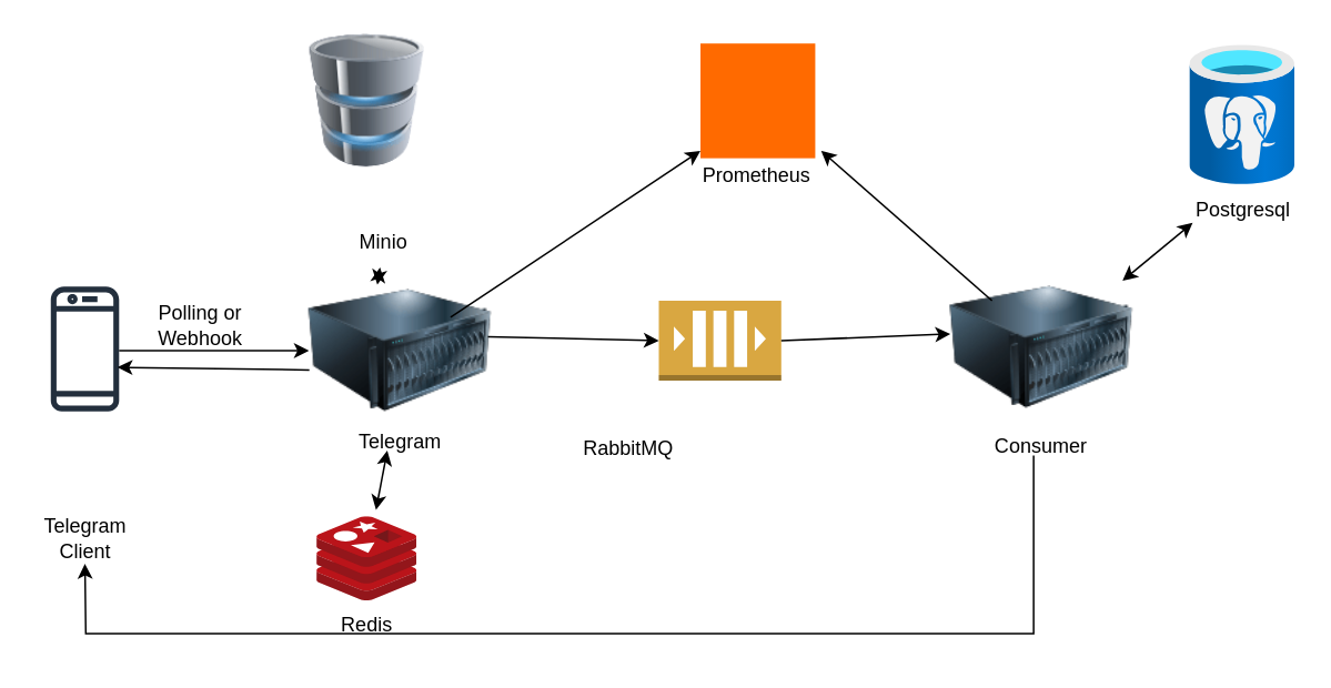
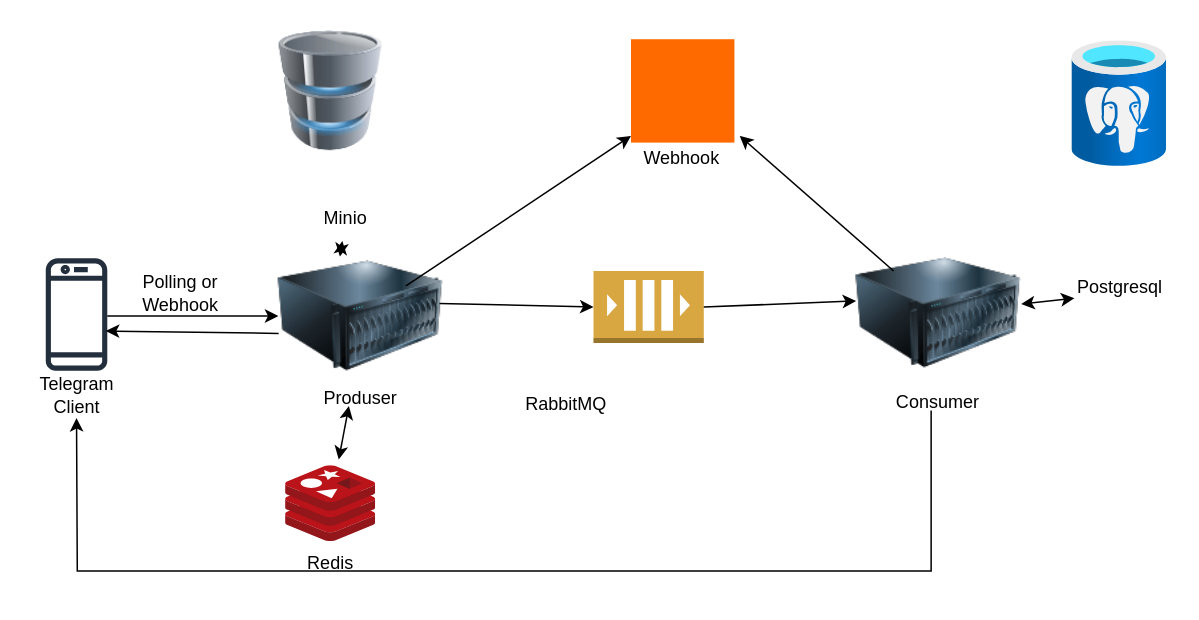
- <mxCell id="18" value="Prometheus" style="text;html=1;align=center;verticalAlign=middle;whiteSpace=wrap;rounded=0;" vertex="1" parent="1"><mxGeometry x="416.45" y="90" width="76" height="30" as="geometry" /></mxCell>
+ <mxCell id="18" value="Webhook" style="text;html=1;align=center;verticalAlign=middle;whiteSpace=wrap;rounded=0;" vertex="1" parent="1"><mxGeometry x="416.45" y="90" width="76" height="30" as="geometry" /></mxCell>
- <mxCell id="19" value="Postgresql" style="text;html=1;align=center;verticalAlign=middle;whiteSpace=wrap;rounded=0;" vertex="1" parent="1"><mxGeometry x="715.5" y="110.67" width="60" height="30" as="geometry" /></mxCell>
+ <mxCell id="19" value="Postgresql" style="text;html=1;align=center;verticalAlign=middle;whiteSpace=wrap;rounded=0;" vertex="1" parent="1"><mxGeometry x="715.5" y="175.67" width="60" height="30" as="geometry" /></mxCell>
- <mxCell id="7" value="Telegram" style="text;html=1;align=center;verticalAlign=middle;whiteSpace=wrap;rounded=0;" vertex="1" parent="1"><mxGeometry x="210" y="250" width="60" height="30" as="geometry" /></mxCell>
+ <mxCell id="7" value="Produser" style="text;html=1;align=center;verticalAlign=middle;whiteSpace=wrap;rounded=0;" vertex="1" parent="1"><mxGeometry x="210" y="250" width="60" height="30" as="geometry" /></mxCell>
- <mxCell id="3" value="Telegram&lt;div&gt;Client&lt;/div&gt;" style="text;html=1;align=center;verticalAlign=middle;whiteSpace=wrap;rounded=0;" parent="1" vertex="1"><mxGeometry x="20.5" y="308" width="60" height="30" as="geometry" /></mxCell>
+ <mxCell id="3" value="Telegram&lt;div&gt;Client&lt;/div&gt;" style="text;html=1;align=center;verticalAlign=middle;whiteSpace=wrap;rounded=0;" parent="1" vertex="1"><mxGeometry x="20.5" y="248" width="60" height="30" as="geometry" /></mxCell>
